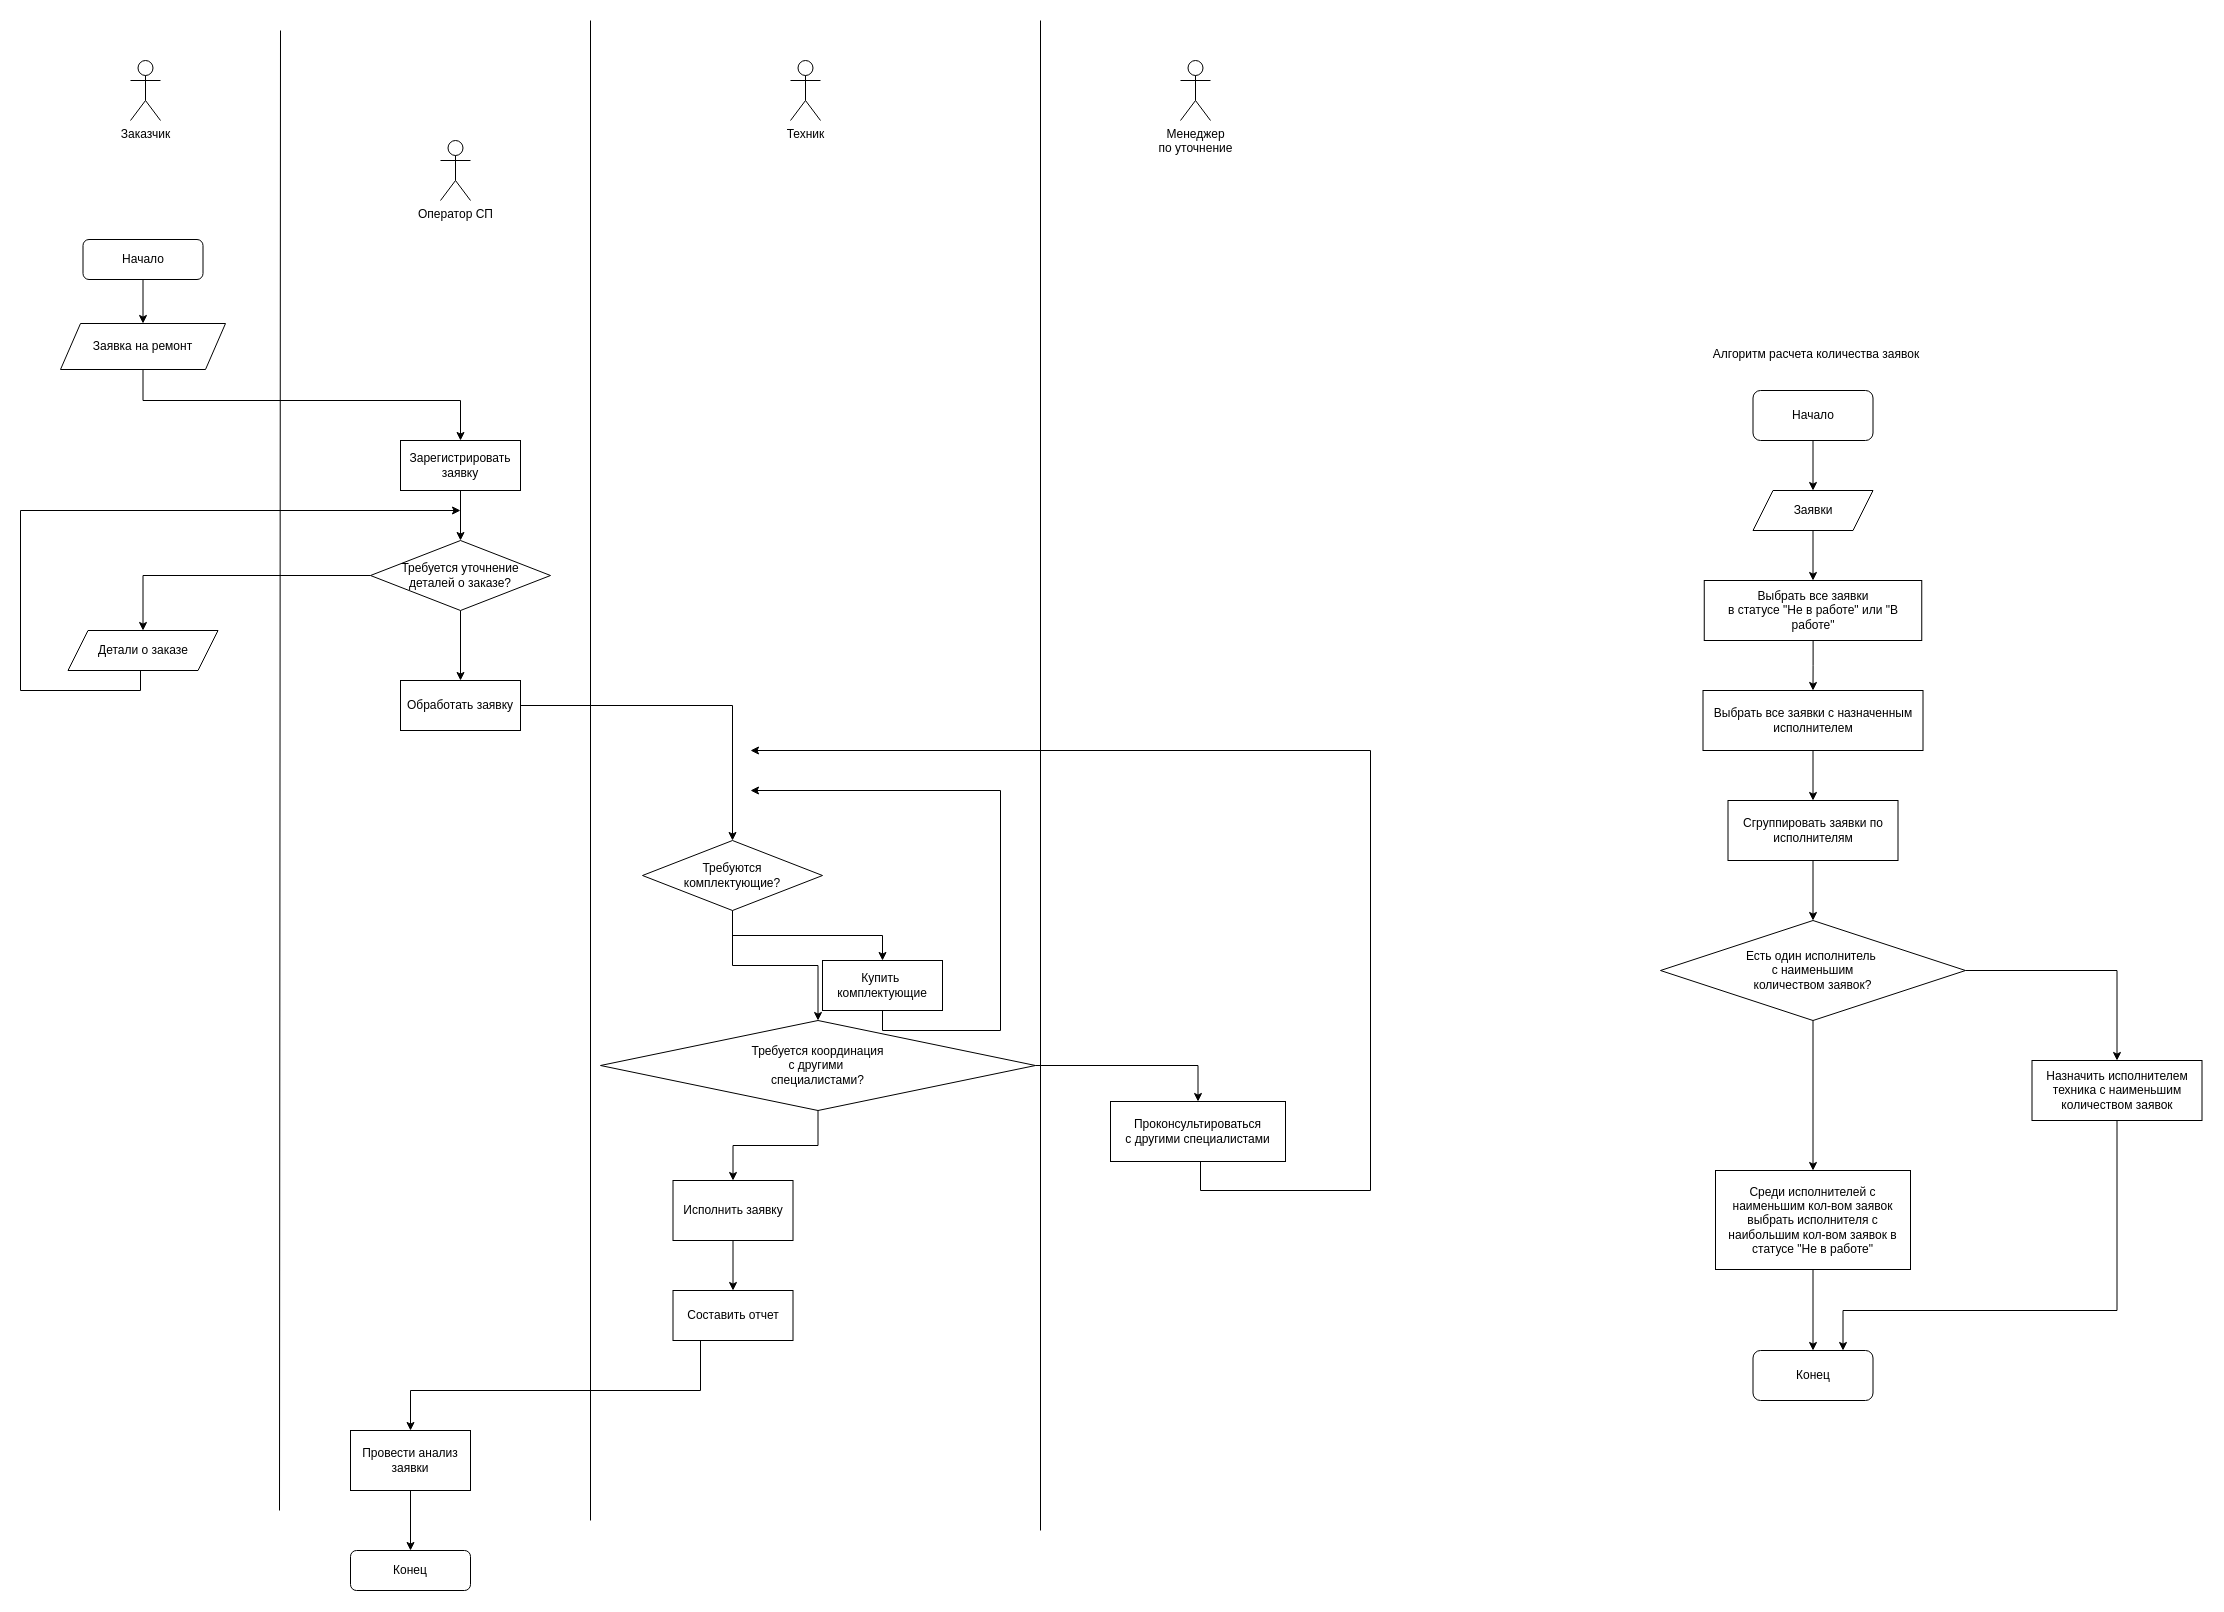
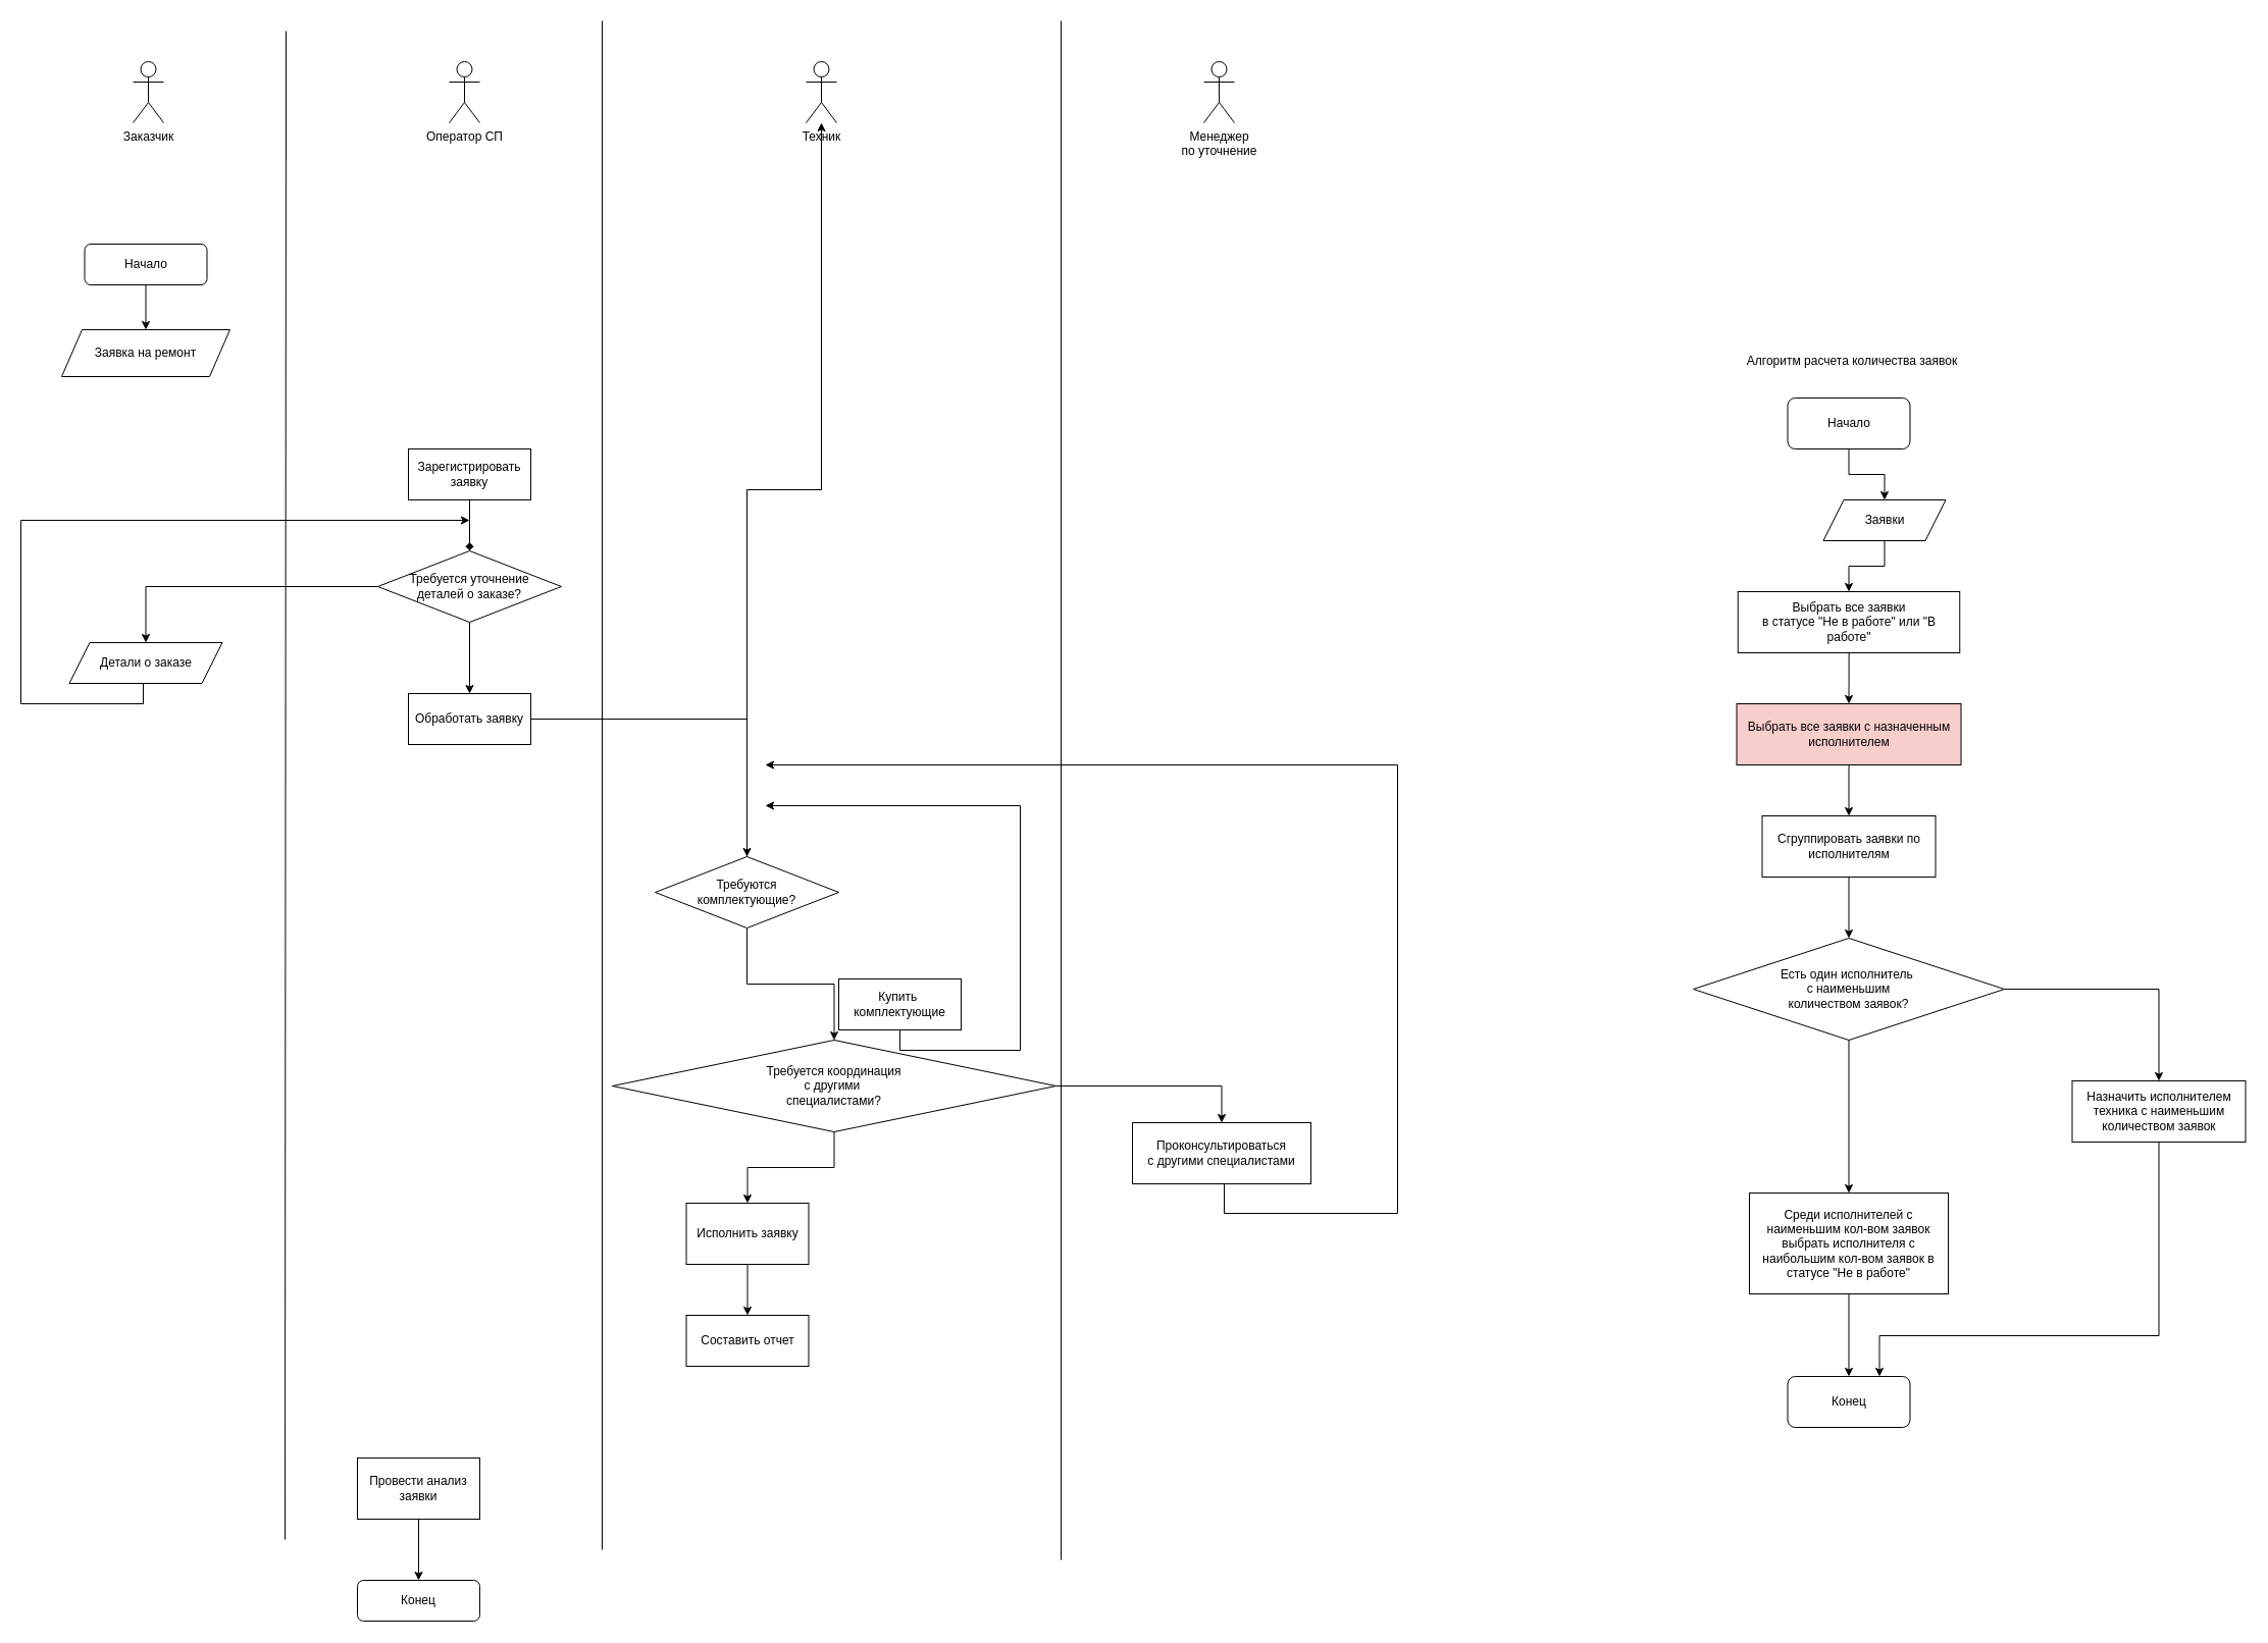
- <mxCell id="3" value="Оператор СП" style="shape=umlActor;verticalLabelPosition=bottom;verticalAlign=top;html=1;outlineConnect=0;" vertex="1" parent="1"><mxGeometry x="440" y="140" width="30" height="60" as="geometry" /></mxCell>
+ <mxCell id="3" value="Оператор СП" style="shape=umlActor;verticalLabelPosition=bottom;verticalAlign=top;html=1;outlineConnect=0;" vertex="1" parent="1"><mxGeometry x="440" y="60" width="30" height="60" as="geometry" /></mxCell>
- <mxCell id="8" style="edgeStyle=orthogonalEdgeStyle;rounded=0;orthogonalLoop=1;jettySize=auto;html=1;entryX=0.5;entryY=0;entryDx=0;entryDy=0;" edge="1" parent="1" source="9" target="11"><mxGeometry relative="1" as="geometry"><Array as="points"><mxPoint x="143" y="400" /><mxPoint x="460" y="400" /></Array></mxGeometry></mxCell>
- <mxCell id="42" value="Заявки" style="shape=parallelogram;perimeter=parallelogramPerimeter;whiteSpace=wrap;html=1;fixedSize=1;" vertex="1" parent="1"><mxGeometry x="1752.5" y="490" width="120" height="40" as="geometry" /></mxCell>
+ <mxCell id="42" value="Заявки" style="shape=parallelogram;perimeter=parallelogramPerimeter;whiteSpace=wrap;html=1;fixedSize=1;" vertex="1" parent="1"><mxGeometry x="1787.5" y="490" width="120" height="40" as="geometry" /></mxCell>
- <mxCell id="10" style="edgeStyle=orthogonalEdgeStyle;rounded=0;orthogonalLoop=1;jettySize=auto;html=1;entryX=0.5;entryY=0;entryDx=0;entryDy=0;" edge="1" parent="1" source="11" target="14"><mxGeometry relative="1" as="geometry" /></mxCell>
+ <mxCell id="10" style="edgeStyle=orthogonalEdgeStyle;rounded=0;orthogonalLoop=1;jettySize=auto;html=1;entryX=0.5;entryY=0;entryDx=0;entryDy=0;endArrow=diamond;" edge="1" parent="1" source="11" target="14"><mxGeometry relative="1" as="geometry" /></mxCell>
- <mxCell id="44" value="Выбрать все заявки с назначенным исполнителем" style="rounded=0;whiteSpace=wrap;html=1;" vertex="1" parent="1"><mxGeometry x="1702.5" y="690" width="220" height="60" as="geometry" /></mxCell>
+ <mxCell id="44" value="Выбрать все заявки с назначенным исполнителем" style="rounded=0;whiteSpace=wrap;html=1;fillColor=#f8cecc;" vertex="1" parent="1"><mxGeometry x="1702.5" y="690" width="220" height="60" as="geometry" /></mxCell>
- <mxCell id="19" style="edgeStyle=orthogonalEdgeStyle;rounded=0;orthogonalLoop=1;jettySize=auto;html=1;entryX=0.5;entryY=0;entryDx=0;entryDy=0;" edge="1" parent="1" source="21" target="26"><mxGeometry relative="1" as="geometry" /></mxCell>
+ <mxCell id="19" style="edgeStyle=orthogonalEdgeStyle;rounded=0;orthogonalLoop=1;jettySize=auto;html=1;" edge="1" parent="1" source="21" target="4"><mxGeometry relative="1" as="geometry" /></mxCell>
- <mxCell id="31" style="edgeStyle=orthogonalEdgeStyle;rounded=0;orthogonalLoop=1;jettySize=auto;html=1;entryX=0.5;entryY=0;entryDx=0;entryDy=0;" edge="1" parent="1" source="32" target="35"><mxGeometry relative="1" as="geometry"><Array as="points"><mxPoint x="700" y="1390" /><mxPoint x="410" y="1390" /></Array></mxGeometry></mxCell>
